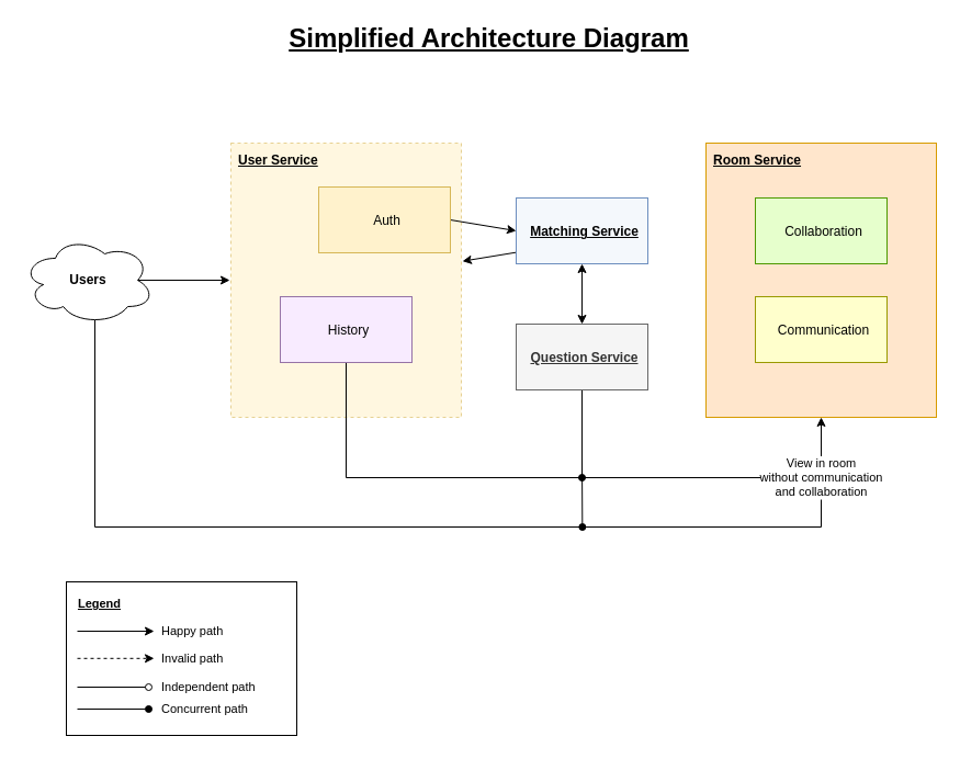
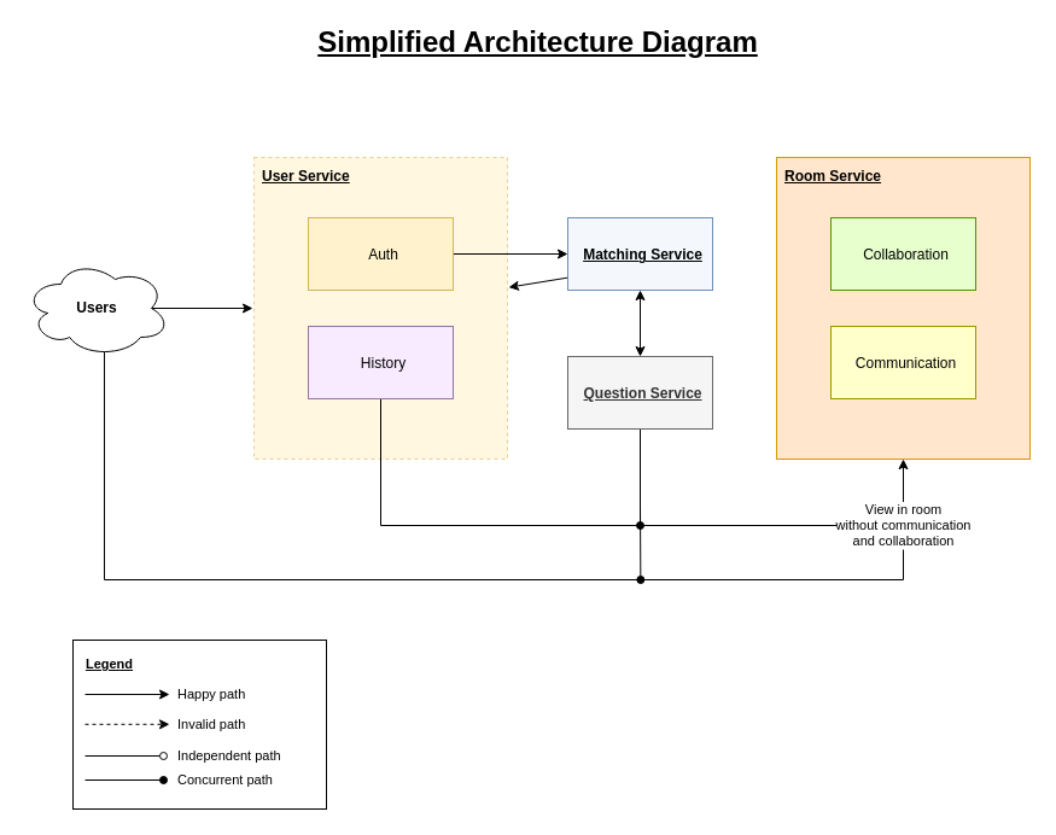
- <mxCell id="7" value="&lt;span style=&quot;font-weight: normal&quot;&gt;Auth&lt;/span&gt;" style="whiteSpace=wrap;html=1;align=center;verticalAlign=middle;horizontal=1;spacingLeft=5;spacingTop=2;fontStyle=1;fillColor=#fff2cc;strokeColor=#d6b656;" parent="1" vertex="1"><mxGeometry x="290" y="170" width="120" height="60" as="geometry" /></mxCell>
+ <mxCell id="7" value="&lt;span style=&quot;font-weight: normal&quot;&gt;Auth&lt;/span&gt;" style="whiteSpace=wrap;html=1;align=center;verticalAlign=middle;horizontal=1;spacingLeft=5;spacingTop=2;fontStyle=1;fillColor=#fff2cc;strokeColor=#d6b656;" parent="1" vertex="1"><mxGeometry x="255" y="180" width="120" height="60" as="geometry" /></mxCell>
